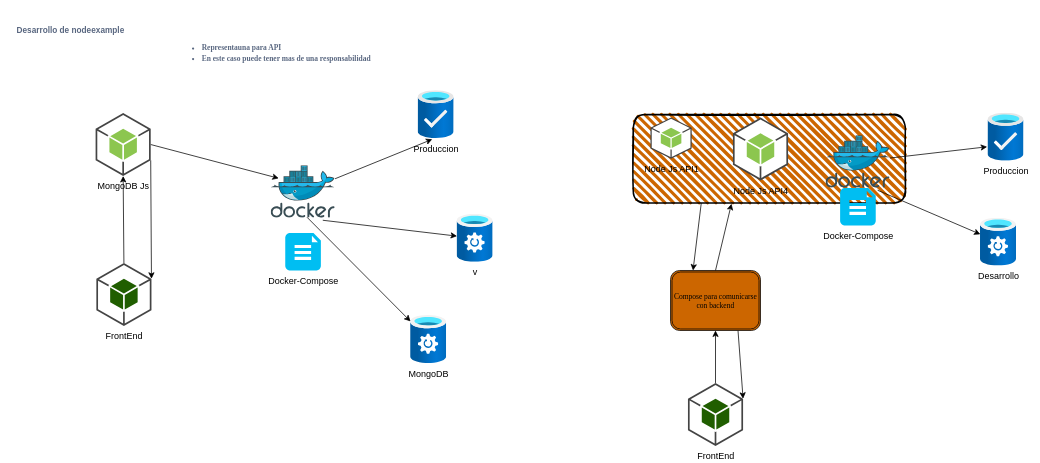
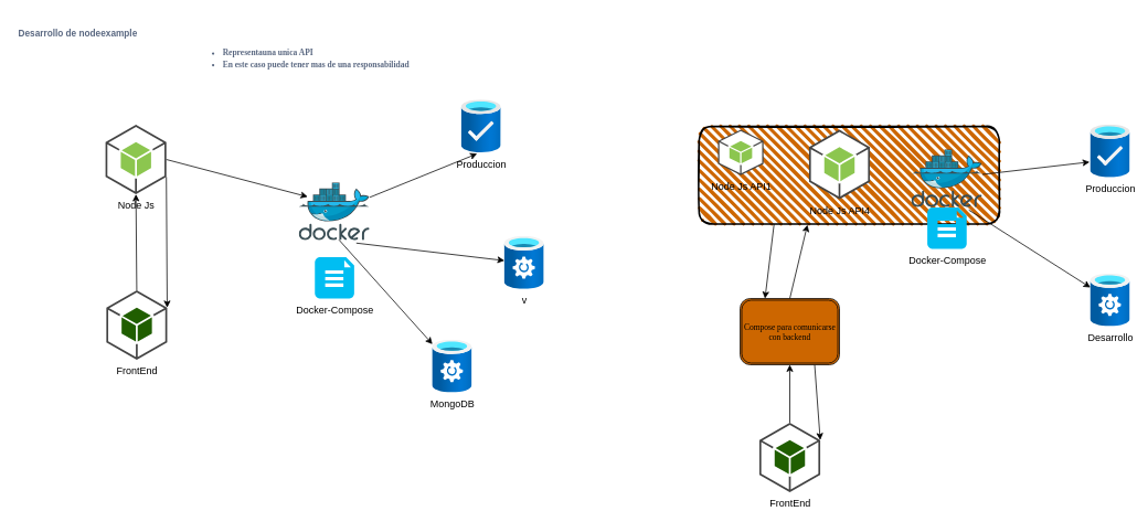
- <mxCell id="16" value="&lt;ul&gt;&lt;li&gt;&lt;font face=&quot;Verdana&quot;&gt;&lt;span style=&quot;font-size: 10px;&quot;&gt;Representauna para API&lt;/span&gt;&lt;/font&gt;&lt;/li&gt;&lt;li&gt;&lt;font face=&quot;Verdana&quot;&gt;&lt;span style=&quot;font-size: 10px;&quot;&gt;En este caso puede tener mas de una responsabilidad&lt;/span&gt;&lt;/font&gt;&lt;/li&gt;&lt;/ul&gt;" style="fillColor=none;strokeColor=none;html=1;fontSize=12;fontStyle=0;align=left;fontColor=#596780;fontStyle=1;fontSize=11;strokeWidth=1;" parent="1" vertex="1"><mxGeometry x="227" y="20" width="430" height="100" as="geometry" /></mxCell>
+ <mxCell id="16" value="&lt;ul&gt;&lt;li&gt;&lt;font face=&quot;Verdana&quot;&gt;&lt;span style=&quot;font-size: 10px;&quot;&gt;Representauna unica API&lt;/span&gt;&lt;/font&gt;&lt;/li&gt;&lt;li&gt;&lt;font face=&quot;Verdana&quot;&gt;&lt;span style=&quot;font-size: 10px;&quot;&gt;En este caso puede tener mas de una responsabilidad&lt;/span&gt;&lt;/font&gt;&lt;/li&gt;&lt;/ul&gt;" style="fillColor=none;strokeColor=none;html=1;fontSize=12;fontStyle=0;align=left;fontColor=#596780;fontStyle=1;fontSize=11;strokeWidth=1;" parent="1" vertex="1"><mxGeometry x="227" y="20" width="430" height="100" as="geometry" /></mxCell>
- <mxCell id="8" value="MongoDB Js" style="outlineConnect=0;dashed=0;verticalLabelPosition=bottom;verticalAlign=top;align=center;html=1;shape=mxgraph.aws3.android;fillColor=#8CC64F;gradientColor=none;" parent="1" vertex="1"><mxGeometry x="127" y="150" width="73.5" height="84" as="geometry" /></mxCell>
+ <mxCell id="8" value="Node Js" style="outlineConnect=0;dashed=0;verticalLabelPosition=bottom;verticalAlign=top;align=center;html=1;shape=mxgraph.aws3.android;fillColor=#8CC64F;gradientColor=none;" parent="1" vertex="1"><mxGeometry x="127" y="150" width="73.5" height="84" as="geometry" /></mxCell>
- <mxCell id="17" value="Desarrollo" style="aspect=fixed;html=1;points=[];align=center;image;fontSize=12;image=img/lib/azure2/storage/StorSimple_Data_Managers.svg;" parent="1" vertex="1"><mxGeometry x="1307" y="290" width="48" height="64" as="geometry" /></mxCell>
+ <mxCell id="17" value="Desarrollo" style="aspect=fixed;html=1;points=[];align=center;image;fontSize=12;image=img/lib/azure2/storage/StorSimple_Data_Managers.svg;" parent="1" vertex="1"><mxGeometry x="1317" y="330" width="48" height="64" as="geometry" /></mxCell>
- <mxCell id="30" value="MongoDB&lt;br&gt;" style="aspect=fixed;html=1;points=[];align=center;image;fontSize=12;image=img/lib/azure2/storage/StorSimple_Data_Managers.svg;" vertex="1" parent="1"><mxGeometry x="547" y="420" width="48" height="64" as="geometry" /></mxCell>
+ <mxCell id="30" value="MongoDB&lt;br&gt;" style="aspect=fixed;html=1;points=[];align=center;image;fontSize=12;image=img/lib/azure2/storage/StorSimple_Data_Managers.svg;" vertex="1" parent="1"><mxGeometry x="522" y="410" width="48" height="64" as="geometry" /></mxCell>
